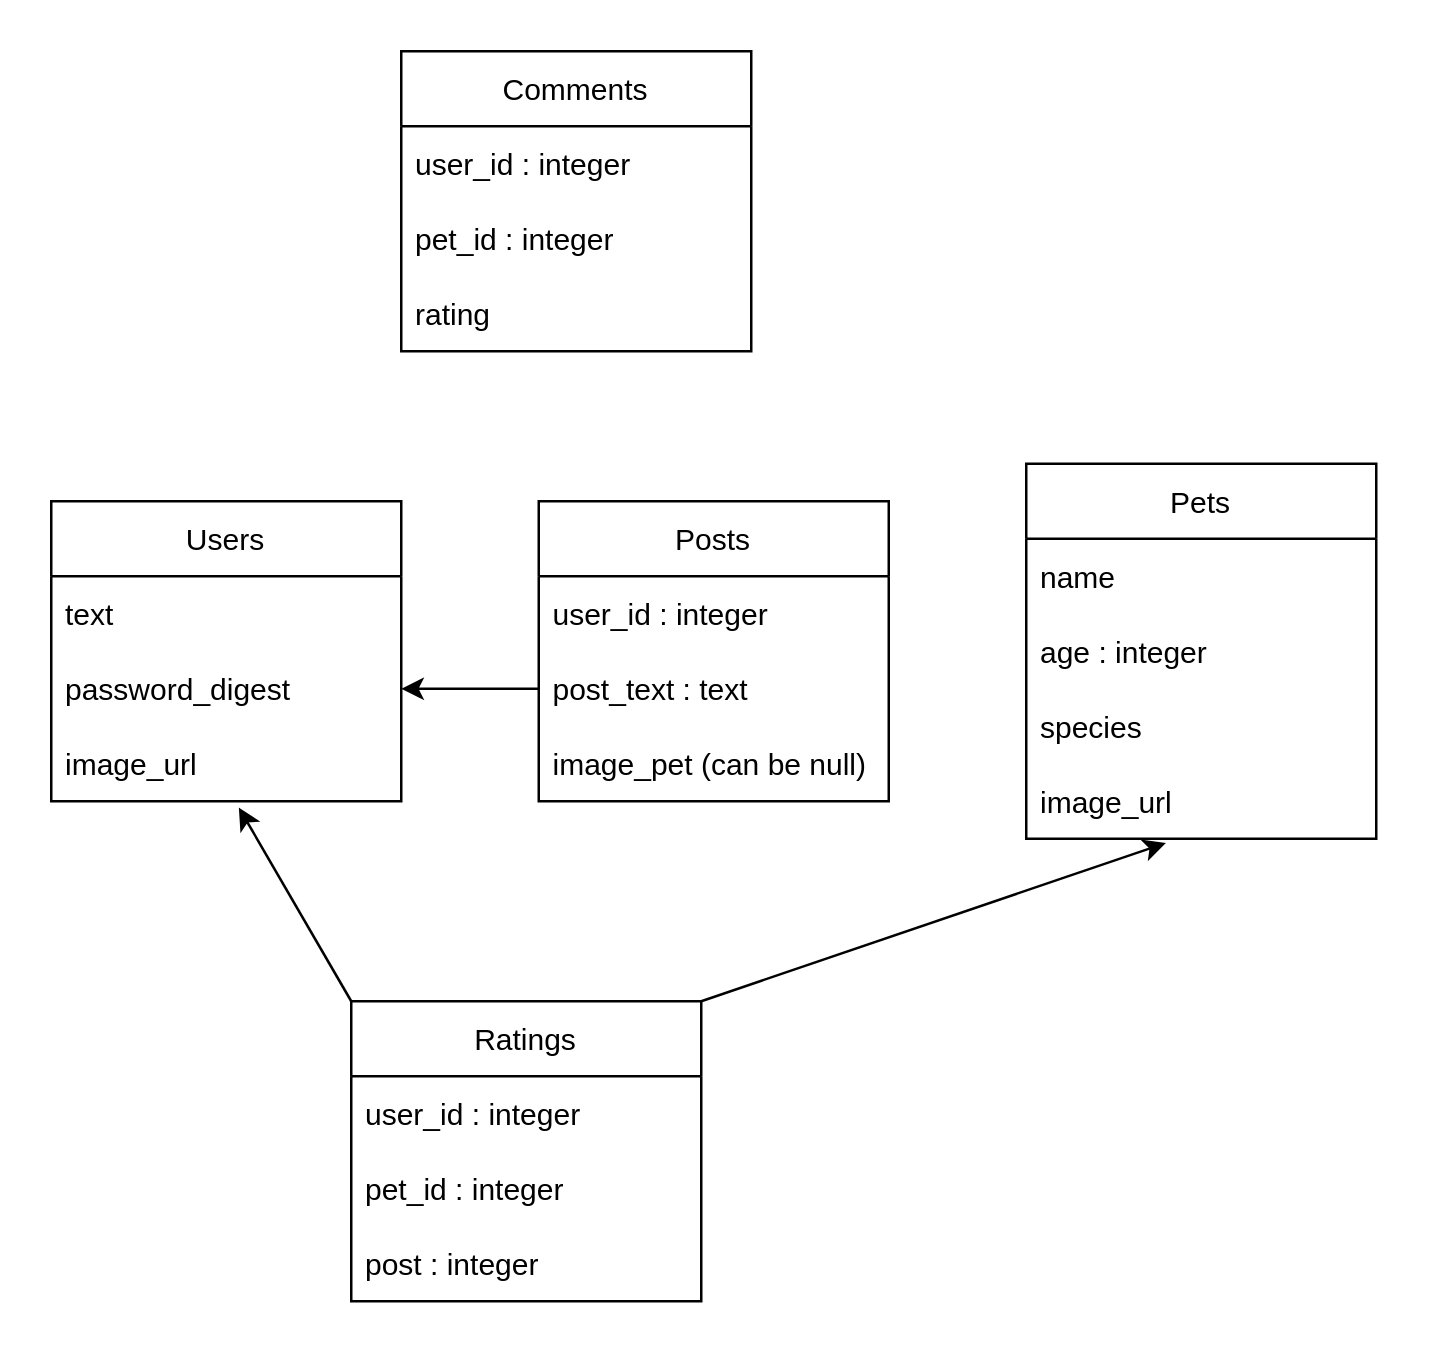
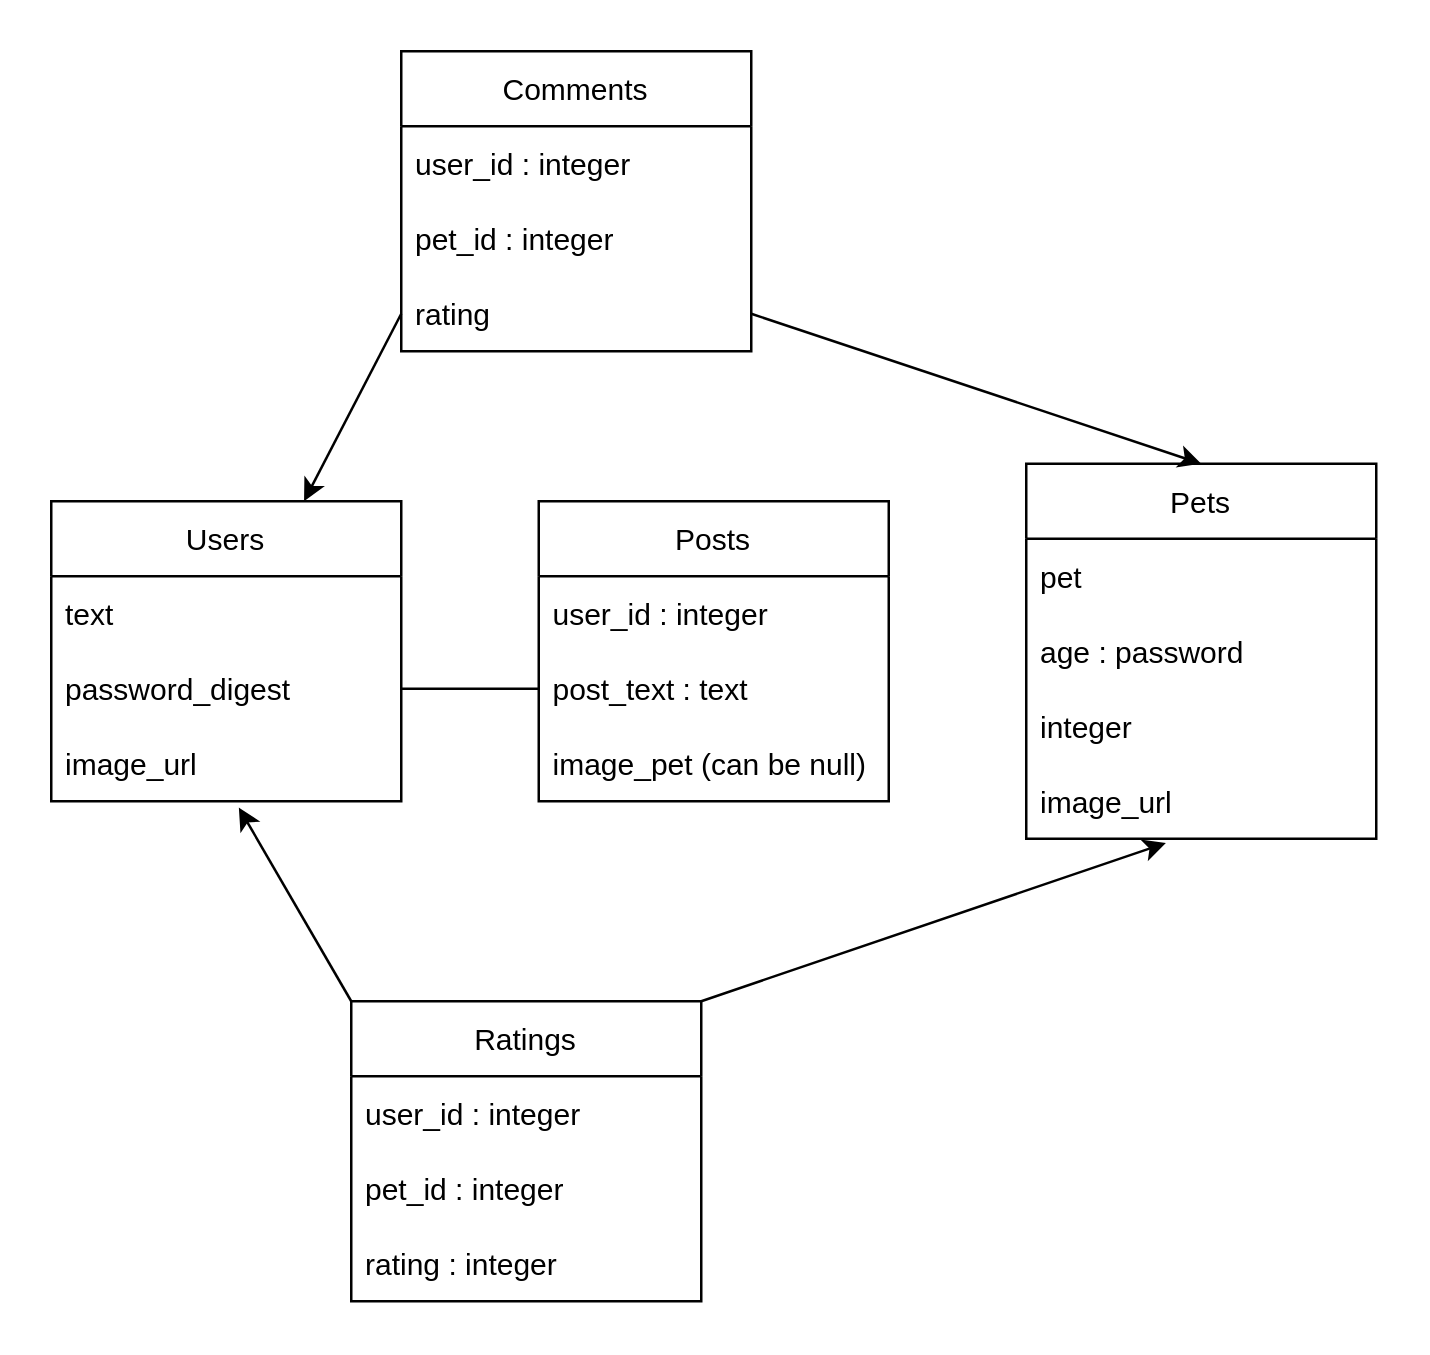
+ <mxCell id="22" style="edgeStyle=none;html=1;exitX=1;exitY=0.5;exitDx=0;exitDy=0;entryX=0.5;entryY=0;entryDx=0;entryDy=0;" edge="1" parent="1" source="20" target="6"><mxGeometry relative="1" as="geometry" /></mxCell>
+ <mxCell id="21" style="edgeStyle=none;html=1;exitX=0;exitY=0.5;exitDx=0;exitDy=0;" edge="1" parent="1" source="20" target="2"><mxGeometry relative="1" as="geometry" /></mxCell>
- <mxCell id="7" value="name" style="text;strokeColor=none;fillColor=none;align=left;verticalAlign=middle;spacingLeft=4;spacingRight=4;overflow=hidden;points=[[0,0.5],[1,0.5]];portConstraint=eastwest;rotatable=0;" vertex="1" parent="6"><mxGeometry y="30" width="140" height="30" as="geometry" /></mxCell>
+ <mxCell id="7" value="pet" style="text;strokeColor=none;fillColor=none;align=left;verticalAlign=middle;spacingLeft=4;spacingRight=4;overflow=hidden;points=[[0,0.5],[1,0.5]];portConstraint=eastwest;rotatable=0;" vertex="1" parent="6"><mxGeometry y="30" width="140" height="30" as="geometry" /></mxCell>
- <mxCell id="8" value="age : integer" style="text;strokeColor=none;fillColor=none;align=left;verticalAlign=middle;spacingLeft=4;spacingRight=4;overflow=hidden;points=[[0,0.5],[1,0.5]];portConstraint=eastwest;rotatable=0;" vertex="1" parent="6"><mxGeometry y="60" width="140" height="30" as="geometry" /></mxCell>
+ <mxCell id="8" value="age : password" style="text;strokeColor=none;fillColor=none;align=left;verticalAlign=middle;spacingLeft=4;spacingRight=4;overflow=hidden;points=[[0,0.5],[1,0.5]];portConstraint=eastwest;rotatable=0;" vertex="1" parent="6"><mxGeometry y="60" width="140" height="30" as="geometry" /></mxCell>
- <mxCell id="27" style="edgeStyle=none;html=1;exitX=0;exitY=0.5;exitDx=0;exitDy=0;entryX=1;entryY=0.5;entryDx=0;entryDy=0;" edge="1" parent="1" source="25" target="4"><mxGeometry relative="1" as="geometry" /></mxCell>
+ <mxCell id="27" style="edgeStyle=none;html=1;exitX=0;exitY=0.5;exitDx=0;exitDy=0;entryX=1;entryY=0.5;entryDx=0;entryDy=0;endArrow=none;" edge="1" parent="1" source="25" target="4"><mxGeometry relative="1" as="geometry" /></mxCell>
- <mxCell id="9" value="species" style="text;strokeColor=none;fillColor=none;align=left;verticalAlign=middle;spacingLeft=4;spacingRight=4;overflow=hidden;points=[[0,0.5],[1,0.5]];portConstraint=eastwest;rotatable=0;" vertex="1" parent="6"><mxGeometry y="90" width="140" height="30" as="geometry" /></mxCell>
+ <mxCell id="9" value="integer" style="text;strokeColor=none;fillColor=none;align=left;verticalAlign=middle;spacingLeft=4;spacingRight=4;overflow=hidden;points=[[0,0.5],[1,0.5]];portConstraint=eastwest;rotatable=0;" vertex="1" parent="6"><mxGeometry y="90" width="140" height="30" as="geometry" /></mxCell>
- <mxCell id="15" value="post : integer" style="text;strokeColor=none;fillColor=none;align=left;verticalAlign=middle;spacingLeft=4;spacingRight=4;overflow=hidden;points=[[0,0.5],[1,0.5]];portConstraint=eastwest;rotatable=0;" vertex="1" parent="12"><mxGeometry y="90" width="140" height="30" as="geometry" /></mxCell>
+ <mxCell id="15" value="rating : integer" style="text;strokeColor=none;fillColor=none;align=left;verticalAlign=middle;spacingLeft=4;spacingRight=4;overflow=hidden;points=[[0,0.5],[1,0.5]];portConstraint=eastwest;rotatable=0;" vertex="1" parent="12"><mxGeometry y="90" width="140" height="30" as="geometry" /></mxCell>
